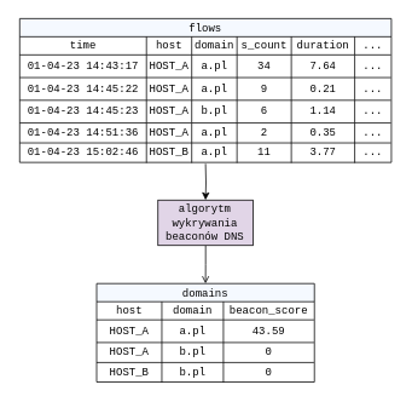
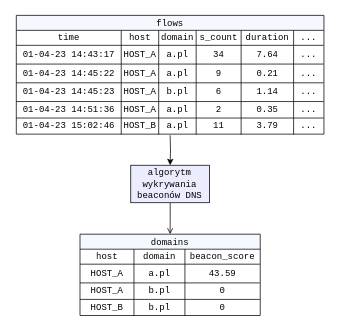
- <mxCell id="63" value="3.77" style="shape=partialRectangle;html=1;whiteSpace=wrap;connectable=0;strokeColor=inherit;overflow=hidden;fillColor=none;top=0;left=0;bottom=0;right=0;pointerEvents=1;fontSize=12;fontFamily=Courier New;" parent="58" vertex="1"><mxGeometry x="300" width="70" height="22" as="geometry"><mxRectangle width="70" height="22" as="alternateBounds" /></mxGeometry></mxCell>
+ <mxCell id="63" value="3.79" style="shape=partialRectangle;html=1;whiteSpace=wrap;connectable=0;strokeColor=inherit;overflow=hidden;fillColor=none;top=0;left=0;bottom=0;right=0;pointerEvents=1;fontSize=12;fontFamily=Courier New;" parent="58" vertex="1"><mxGeometry x="300" width="70" height="22" as="geometry"><mxRectangle width="70" height="22" as="alternateBounds" /></mxGeometry></mxCell>
- <mxCell id="21" value="&lt;font face=&quot;Courier New&quot;&gt;algorytm wykrywania beaconów DNS&lt;/font&gt;" style="rounded=0;whiteSpace=wrap;html=1;fillColor=#e1d5e7;" parent="1" vertex="1"><mxGeometry x="173.47" y="220" width="105.05" height="50" as="geometry" /></mxCell>
+ <mxCell id="21" value="&lt;font face=&quot;Courier New&quot;&gt;algorytm wykrywania beaconów DNS&lt;/font&gt;" style="rounded=0;whiteSpace=wrap;html=1;fillColor=#EBEDFF;" parent="1" vertex="1"><mxGeometry x="173.47" y="220" width="105.05" height="50" as="geometry" /></mxCell>
